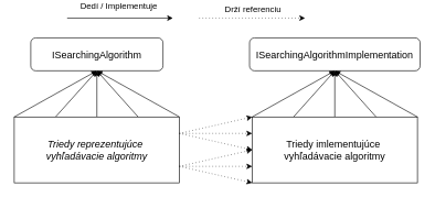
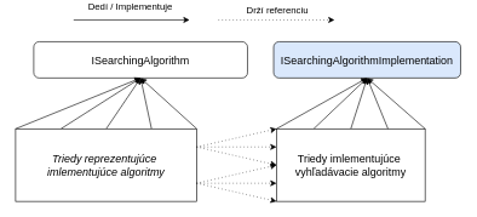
- <mxCell id="2" value="&lt;font style=&quot;font-size: 15px;&quot;&gt;ISearchingAlgorithm&lt;/font&gt;" style="rounded=1;whiteSpace=wrap;html=1;" vertex="1" parent="1"><mxGeometry x="45" y="50" width="200" height="50" as="geometry" /></mxCell>
+ <mxCell id="2" value="&lt;font style=&quot;font-size: 15px;&quot;&gt;ISearchingAlgorithm&lt;/font&gt;" style="rounded=1;whiteSpace=wrap;html=1;" vertex="1" parent="1"><mxGeometry x="45" y="50" width="295" height="50" as="geometry" /></mxCell>
- <mxCell id="10" value="&lt;font style=&quot;font-size: 15px;&quot;&gt;ISearchingAlgorithmImplementation&lt;/font&gt;" style="rounded=1;whiteSpace=wrap;html=1;" vertex="1" parent="1"><mxGeometry x="376" y="50" width="258" height="50" as="geometry" /></mxCell>
+ <mxCell id="10" value="&lt;font style=&quot;font-size: 15px;&quot;&gt;ISearchingAlgorithmImplementation&lt;/font&gt;" style="rounded=1;whiteSpace=wrap;html=1;fillColor=#dae8fc;" vertex="1" parent="1"><mxGeometry x="376" y="50" width="258" height="50" as="geometry" /></mxCell>
- <mxCell id="9" value="&lt;i&gt;&lt;font style=&quot;font-size: 15px;&quot;&gt;Triedy reprezentujúce&amp;nbsp;&lt;/font&gt;&lt;/i&gt;&lt;div&gt;&lt;i style=&quot;background-color: initial;&quot;&gt;&lt;font style=&quot;font-size: 15px;&quot;&gt;vyhľadávacie algoritmy&lt;/font&gt;&lt;/i&gt;&lt;/div&gt;" style="rounded=0;whiteSpace=wrap;html=1;" vertex="1" parent="1"><mxGeometry x="20" y="170" width="250" height="100" as="geometry" /></mxCell>
+ <mxCell id="9" value="&lt;i&gt;&lt;font style=&quot;font-size: 15px;&quot;&gt;Triedy reprezentujúce&amp;nbsp;&lt;/font&gt;&lt;/i&gt;&lt;div&gt;&lt;i style=&quot;background-color: initial;&quot;&gt;&lt;font style=&quot;font-size: 15px;&quot;&gt;imlementujúce algoritmy&lt;/font&gt;&lt;/i&gt;&lt;/div&gt;" style="rounded=0;whiteSpace=wrap;html=1;" vertex="1" parent="1"><mxGeometry x="20" y="170" width="250" height="100" as="geometry" /></mxCell>
- <mxCell id="14" value="&lt;font style=&quot;font-size: 15px;&quot;&gt;Triedy imlementujúce&amp;nbsp;&lt;/font&gt;&lt;div&gt;&lt;font style=&quot;font-size: 15px;&quot;&gt;vyhľadávacie algoritmy&lt;/font&gt;&lt;/div&gt;" style="rounded=0;whiteSpace=wrap;html=1;" vertex="1" parent="1"><mxGeometry x="380" y="170" width="250" height="100" as="geometry" /></mxCell>
+ <mxCell id="14" value="&lt;font style=&quot;font-size: 15px;&quot;&gt;Triedy imlementujúce&amp;nbsp;&lt;/font&gt;&lt;div&gt;&lt;font style=&quot;font-size: 15px;&quot;&gt;vyhľadávacie algoritmy&lt;/font&gt;&lt;/div&gt;" style="rounded=0;whiteSpace=wrap;html=1;" vertex="1" parent="1"><mxGeometry x="380" y="170" width="205" height="100" as="geometry" /></mxCell>
